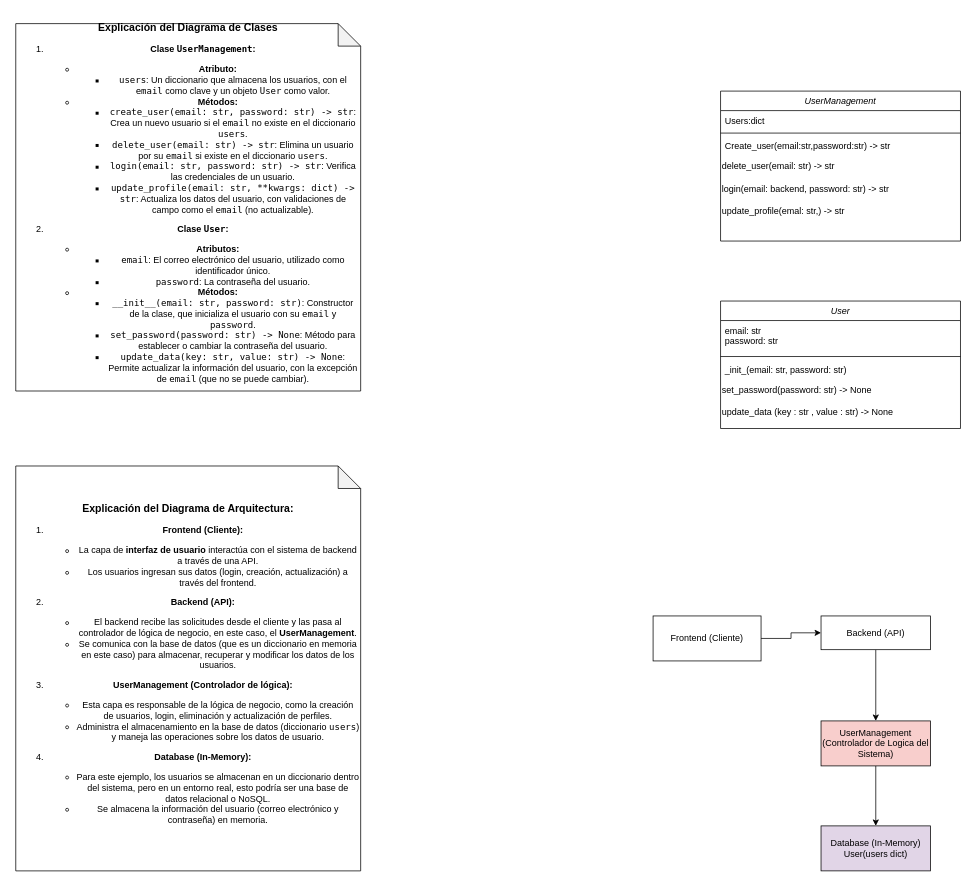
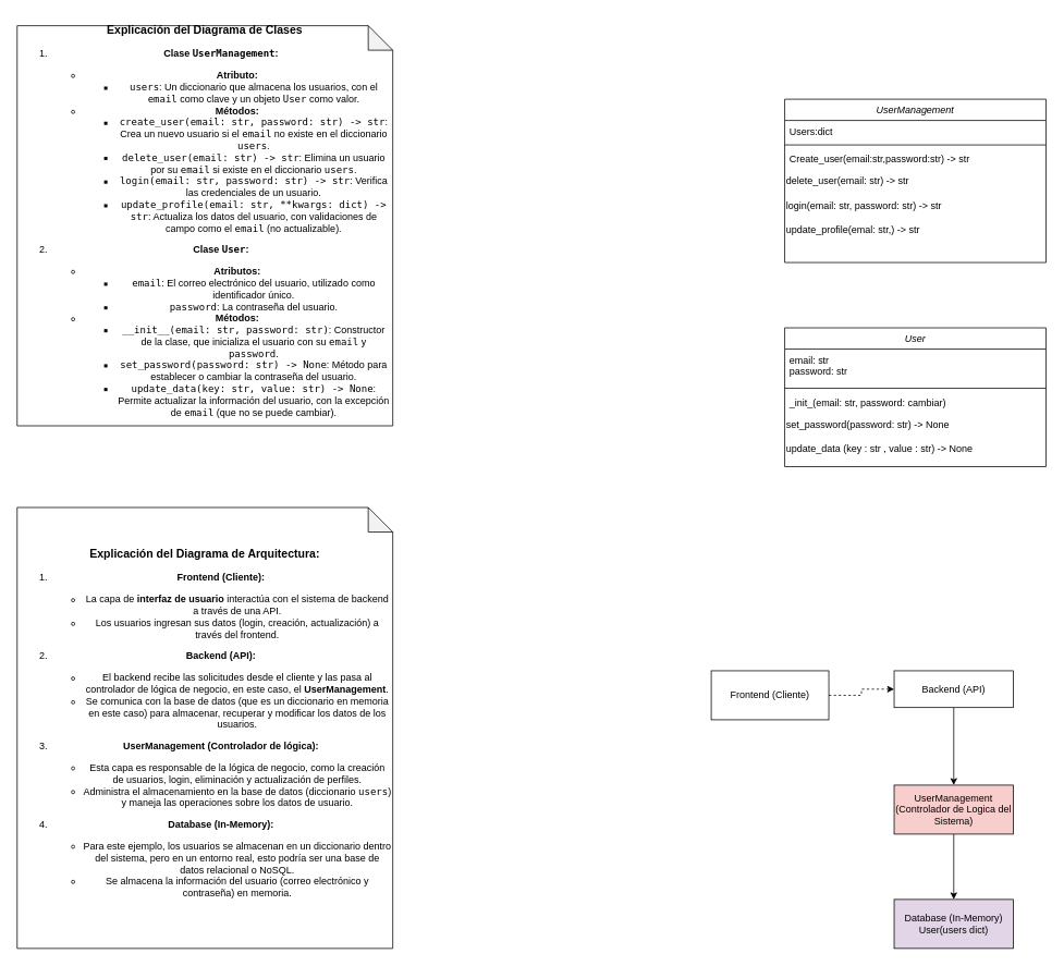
- <mxCell id="7" value="login(email: backend, password: str) -&amp;gt; str" style="text;html=1;align=left;verticalAlign=middle;resizable=0;points=[];autosize=1;strokeColor=none;fillColor=none;" vertex="1" parent="2"><mxGeometry y="116" width="320" height="30" as="geometry" /></mxCell>
+ <mxCell id="7" value="login(email: str, password: str) -&amp;gt; str" style="text;html=1;align=left;verticalAlign=middle;resizable=0;points=[];autosize=1;strokeColor=none;fillColor=none;" vertex="1" parent="2"><mxGeometry y="116" width="320" height="30" as="geometry" /></mxCell>
- <mxCell id="12" value="_init_(email: str, password: str)" style="text;align=left;verticalAlign=top;spacingLeft=4;spacingRight=4;overflow=hidden;rotatable=0;points=[[0,0.5],[1,0.5]];portConstraint=eastwest;" vertex="1" parent="9"><mxGeometry y="78" width="320" height="26" as="geometry" /></mxCell>
+ <mxCell id="12" value="_init_(email: str, password: cambiar)" style="text;align=left;verticalAlign=top;spacingLeft=4;spacingRight=4;overflow=hidden;rotatable=0;points=[[0,0.5],[1,0.5]];portConstraint=eastwest;" vertex="1" parent="9"><mxGeometry y="78" width="320" height="26" as="geometry" /></mxCell>
- <mxCell id="15" value="" style="edgeStyle=orthogonalEdgeStyle;rounded=0;orthogonalLoop=1;jettySize=auto;html=1;" edge="1" parent="1" source="16" target="18"><mxGeometry relative="1" as="geometry" /></mxCell>
+ <mxCell id="15" value="" style="edgeStyle=orthogonalEdgeStyle;rounded=0;orthogonalLoop=1;jettySize=auto;html=1;dashed=1;" edge="1" parent="1" source="16" target="18"><mxGeometry relative="1" as="geometry" /></mxCell>
